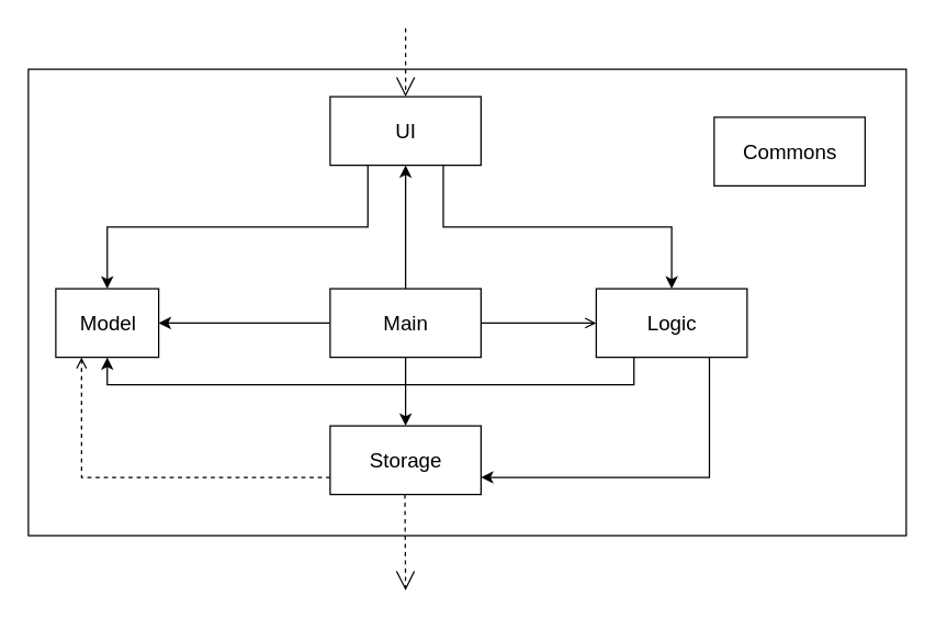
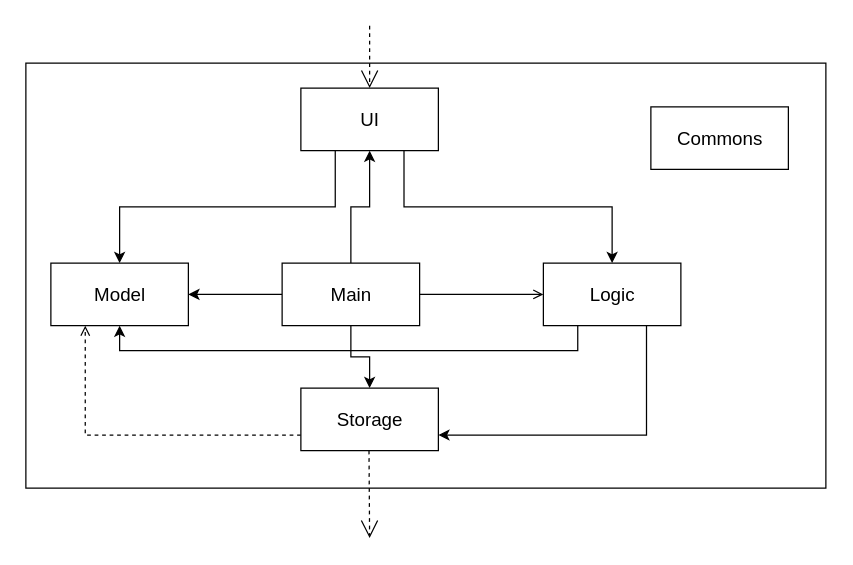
- <mxCell id="9" value="Model" style="html=1;fontSize=15;" parent="1" vertex="1"><mxGeometry x="40" y="210" width="75" height="50" as="geometry" /></mxCell>
+ <mxCell id="9" value="Model" style="html=1;fontSize=15;" parent="1" vertex="1"><mxGeometry x="40" y="210" width="110" height="50" as="geometry" /></mxCell>
- <mxCell id="17" value="Main" style="html=1;fontSize=15;" parent="1" vertex="1"><mxGeometry x="240" y="210" width="110" height="50" as="geometry" /></mxCell>
+ <mxCell id="17" value="Main" style="html=1;fontSize=15;" parent="1" vertex="1"><mxGeometry x="225" y="210" width="110" height="50" as="geometry" /></mxCell>
